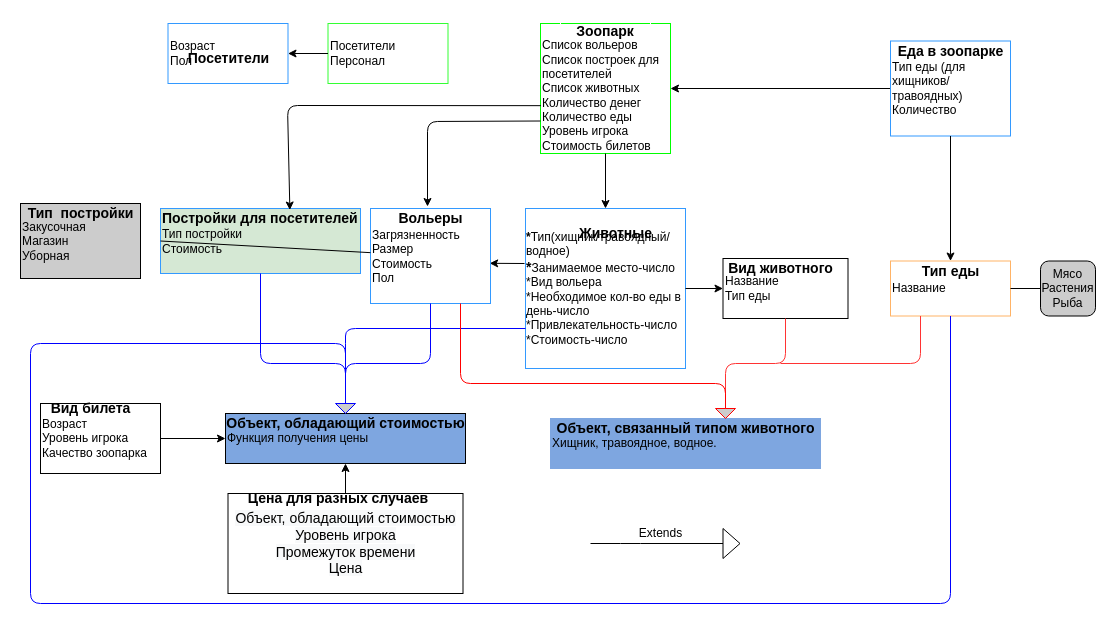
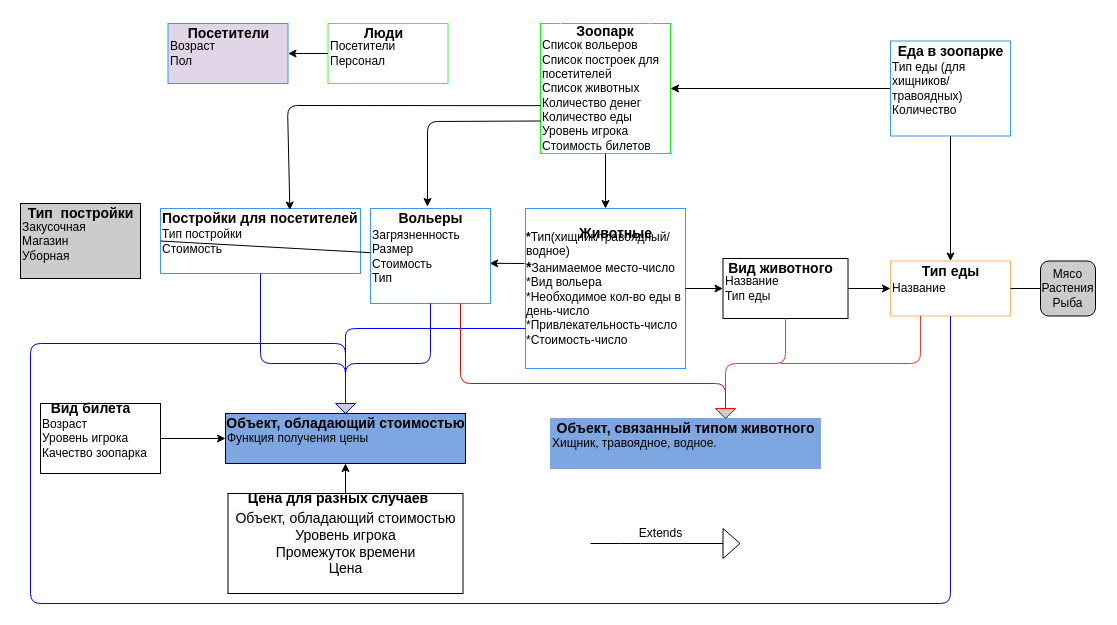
+ <mxCell id="25" value="&lt;b&gt;&lt;font style=&quot;font-size: 14px&quot;&gt;Люди&lt;/font&gt;&lt;/b&gt;" style="text;html=1;align=center;verticalAlign=middle;resizable=0;points=[];autosize=1;" parent="1" vertex="1"><mxGeometry x="357.5" y="23" width="50" height="20" as="geometry" /></mxCell>
- <mxCell id="13" value="Возраст&lt;br&gt;Пол" style="rounded=0;whiteSpace=wrap;html=1;strokeColor=#3399FF;align=left;" parent="1" vertex="1"><mxGeometry x="167.5" y="23" width="120" height="60" as="geometry" /></mxCell>
+ <mxCell id="13" value="Возраст&lt;br&gt;Пол" style="rounded=0;whiteSpace=wrap;html=1;strokeColor=#3399FF;align=left;fillColor=#e1d5e7;" parent="1" vertex="1"><mxGeometry x="167.5" y="23" width="120" height="60" as="geometry" /></mxCell>
- <mxCell id="26" value="&lt;font style=&quot;font-size: 14px&quot;&gt;&lt;b&gt;Посетители&lt;/b&gt;&lt;/font&gt;" style="text;html=1;align=center;verticalAlign=middle;resizable=0;points=[];autosize=1;" parent="1" vertex="1"><mxGeometry x="177.5" y="48" width="100" height="20" as="geometry" /></mxCell>
+ <mxCell id="26" value="&lt;font style=&quot;font-size: 14px&quot;&gt;&lt;b&gt;Посетители&lt;/b&gt;&lt;/font&gt;" style="text;html=1;align=center;verticalAlign=middle;resizable=0;points=[];autosize=1;" parent="1" vertex="1"><mxGeometry x="177.5" y="23" width="100" height="20" as="geometry" /></mxCell>
- <mxCell id="9" value="&lt;div&gt;&lt;span&gt;Тип постройки&amp;nbsp;&lt;/span&gt;&lt;/div&gt;&lt;div&gt;&lt;span&gt;Стоимость&lt;/span&gt;&lt;/div&gt;" style="rounded=0;whiteSpace=wrap;html=1;strokeColor=#3399FF;align=left;fillColor=#d5e8d4;" parent="1" vertex="1"><mxGeometry y="208" width="200" height="65" as="geometry" x="160" /></mxCell>
+ <mxCell id="9" value="&lt;div&gt;&lt;span&gt;Тип постройки&amp;nbsp;&lt;/span&gt;&lt;/div&gt;&lt;div&gt;&lt;span&gt;Стоимость&lt;/span&gt;&lt;/div&gt;" style="rounded=0;whiteSpace=wrap;html=1;strokeColor=#3399FF;align=left;" parent="1" vertex="1"><mxGeometry y="208" width="200" height="65" as="geometry" x="160" /></mxCell>
- <mxCell id="10" value="Загрязненность&lt;br&gt;Размер&lt;br&gt;Стоимость&lt;br&gt;Пол&amp;nbsp;" style="rounded=0;whiteSpace=wrap;html=1;strokeColor=#3399FF;align=left;" parent="1" vertex="1"><mxGeometry x="370" y="208" width="120" height="95" as="geometry" /></mxCell>
+ <mxCell id="10" value="Загрязненность&lt;br&gt;Размер&lt;br&gt;Стоимость&lt;br&gt;Тип&amp;nbsp;" style="rounded=0;whiteSpace=wrap;html=1;strokeColor=#3399FF;align=left;" parent="1" vertex="1"><mxGeometry x="370" y="208" width="120" height="95" as="geometry" /></mxCell>
+ <mxCell id="37" value="" style="endArrow=classic;html=1;entryX=0;entryY=0.5;entryDx=0;entryDy=0;exitX=1;exitY=0.5;exitDx=0;exitDy=0;" edge="1" parent="1" source="33" target="18"><mxGeometry width="50" height="50" relative="1" as="geometry"><mxPoint x="730" y="118" as="sourcePoint" /><mxPoint x="780" y="68" as="targetPoint" /></mxGeometry></mxCell>
